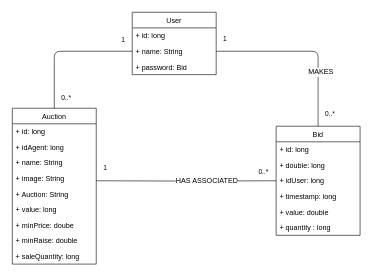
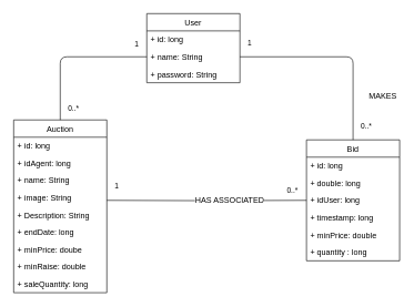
- <mxCell id="5" value="+ password: Bid" style="text;strokeColor=none;fillColor=none;align=left;verticalAlign=top;spacingLeft=4;spacingRight=4;overflow=hidden;rotatable=0;points=[[0,0.5],[1,0.5]];portConstraint=eastwest;" parent="2" vertex="1"><mxGeometry y="78" width="140" height="26" as="geometry" /></mxCell>
+ <mxCell id="5" value="+ password: String" style="text;strokeColor=none;fillColor=none;align=left;verticalAlign=top;spacingLeft=4;spacingRight=4;overflow=hidden;rotatable=0;points=[[0,0.5],[1,0.5]];portConstraint=eastwest;" parent="2" vertex="1"><mxGeometry y="78" width="140" height="26" as="geometry" /></mxCell>
- <mxCell id="29" value="MAKES" style="text;html=1;align=center;verticalAlign=middle;whiteSpace=wrap;rounded=0;labelBackgroundColor=#ffffff;" parent="1" vertex="1"><mxGeometry x="510" y="110" width="50" height="20" as="geometry" /></mxCell>
+ <mxCell id="29" value="MAKES" style="text;html=1;align=center;verticalAlign=middle;whiteSpace=wrap;rounded=0;labelBackgroundColor=#ffffff;" parent="1" vertex="1"><mxGeometry x="550" y="135" width="50" height="20" as="geometry" /></mxCell>
- <mxCell id="11" value="+ Auction: String" style="text;strokeColor=none;fillColor=none;align=left;verticalAlign=top;spacingLeft=4;spacingRight=4;overflow=hidden;rotatable=0;points=[[0,0.5],[1,0.5]];portConstraint=eastwest;" parent="6" vertex="1"><mxGeometry y="130" width="140" height="26" as="geometry" /></mxCell>
+ <mxCell id="11" value="+ Description: String" style="text;strokeColor=none;fillColor=none;align=left;verticalAlign=top;spacingLeft=4;spacingRight=4;overflow=hidden;rotatable=0;points=[[0,0.5],[1,0.5]];portConstraint=eastwest;" parent="6" vertex="1"><mxGeometry y="130" width="140" height="26" as="geometry" /></mxCell>
- <mxCell id="12" value="+ value: long" style="text;strokeColor=none;fillColor=none;align=left;verticalAlign=top;spacingLeft=4;spacingRight=4;overflow=hidden;rotatable=0;points=[[0,0.5],[1,0.5]];portConstraint=eastwest;" parent="6" vertex="1"><mxGeometry y="156" width="140" height="26" as="geometry" /></mxCell>
+ <mxCell id="12" value="+ endDate: long" style="text;strokeColor=none;fillColor=none;align=left;verticalAlign=top;spacingLeft=4;spacingRight=4;overflow=hidden;rotatable=0;points=[[0,0.5],[1,0.5]];portConstraint=eastwest;" parent="6" vertex="1"><mxGeometry y="156" width="140" height="26" as="geometry" /></mxCell>
- <mxCell id="21" value="+ value: double" style="text;strokeColor=none;fillColor=none;align=left;verticalAlign=top;spacingLeft=4;spacingRight=4;overflow=hidden;rotatable=0;points=[[0,0.5],[1,0.5]];portConstraint=eastwest;" parent="16" vertex="1"><mxGeometry y="130" width="140" height="26" as="geometry" /></mxCell>
+ <mxCell id="21" value="+ minPrice: double" style="text;strokeColor=none;fillColor=none;align=left;verticalAlign=top;spacingLeft=4;spacingRight=4;overflow=hidden;rotatable=0;points=[[0,0.5],[1,0.5]];portConstraint=eastwest;" parent="16" vertex="1"><mxGeometry y="130" width="140" height="26" as="geometry" /></mxCell>
